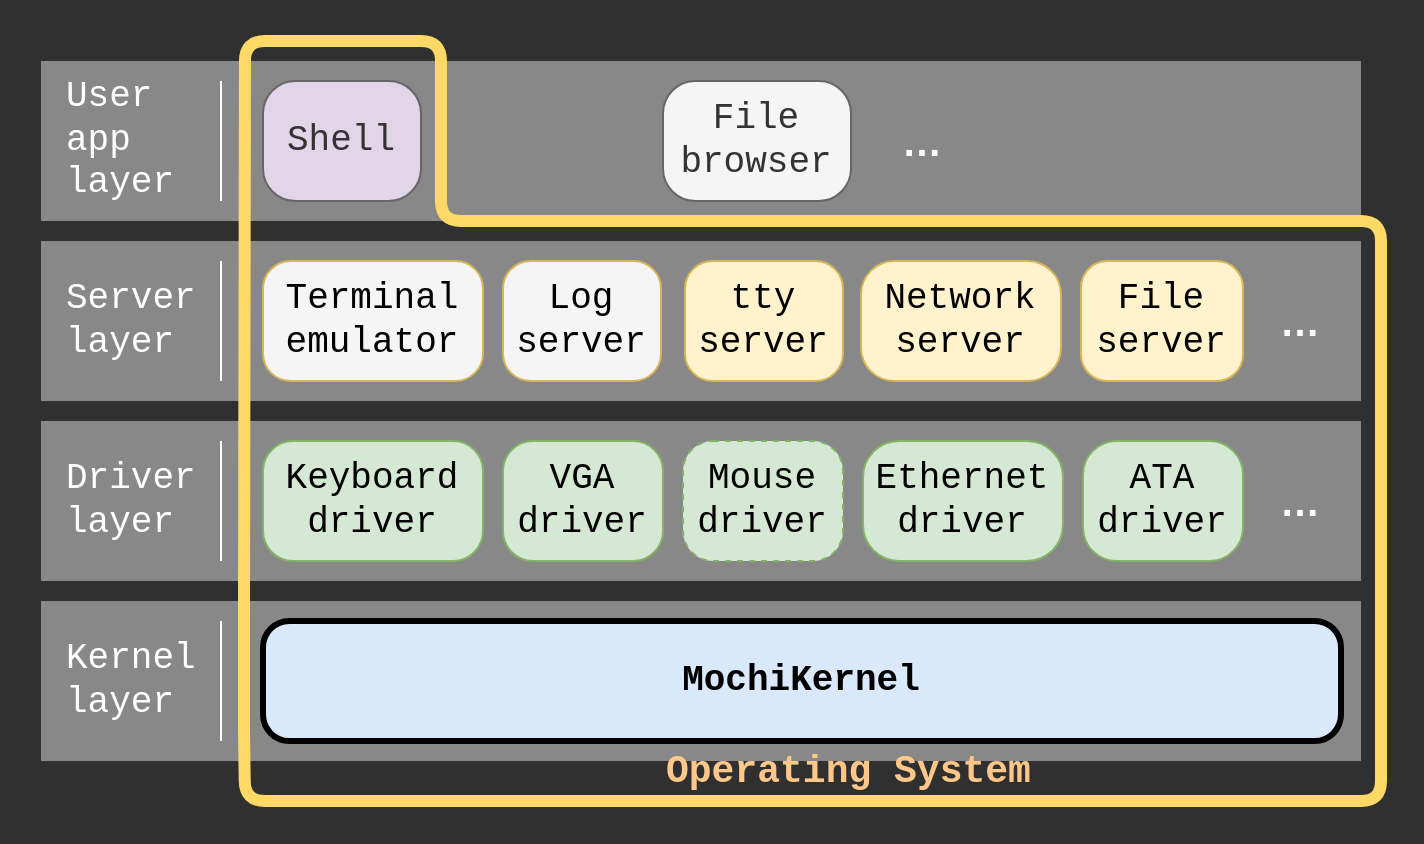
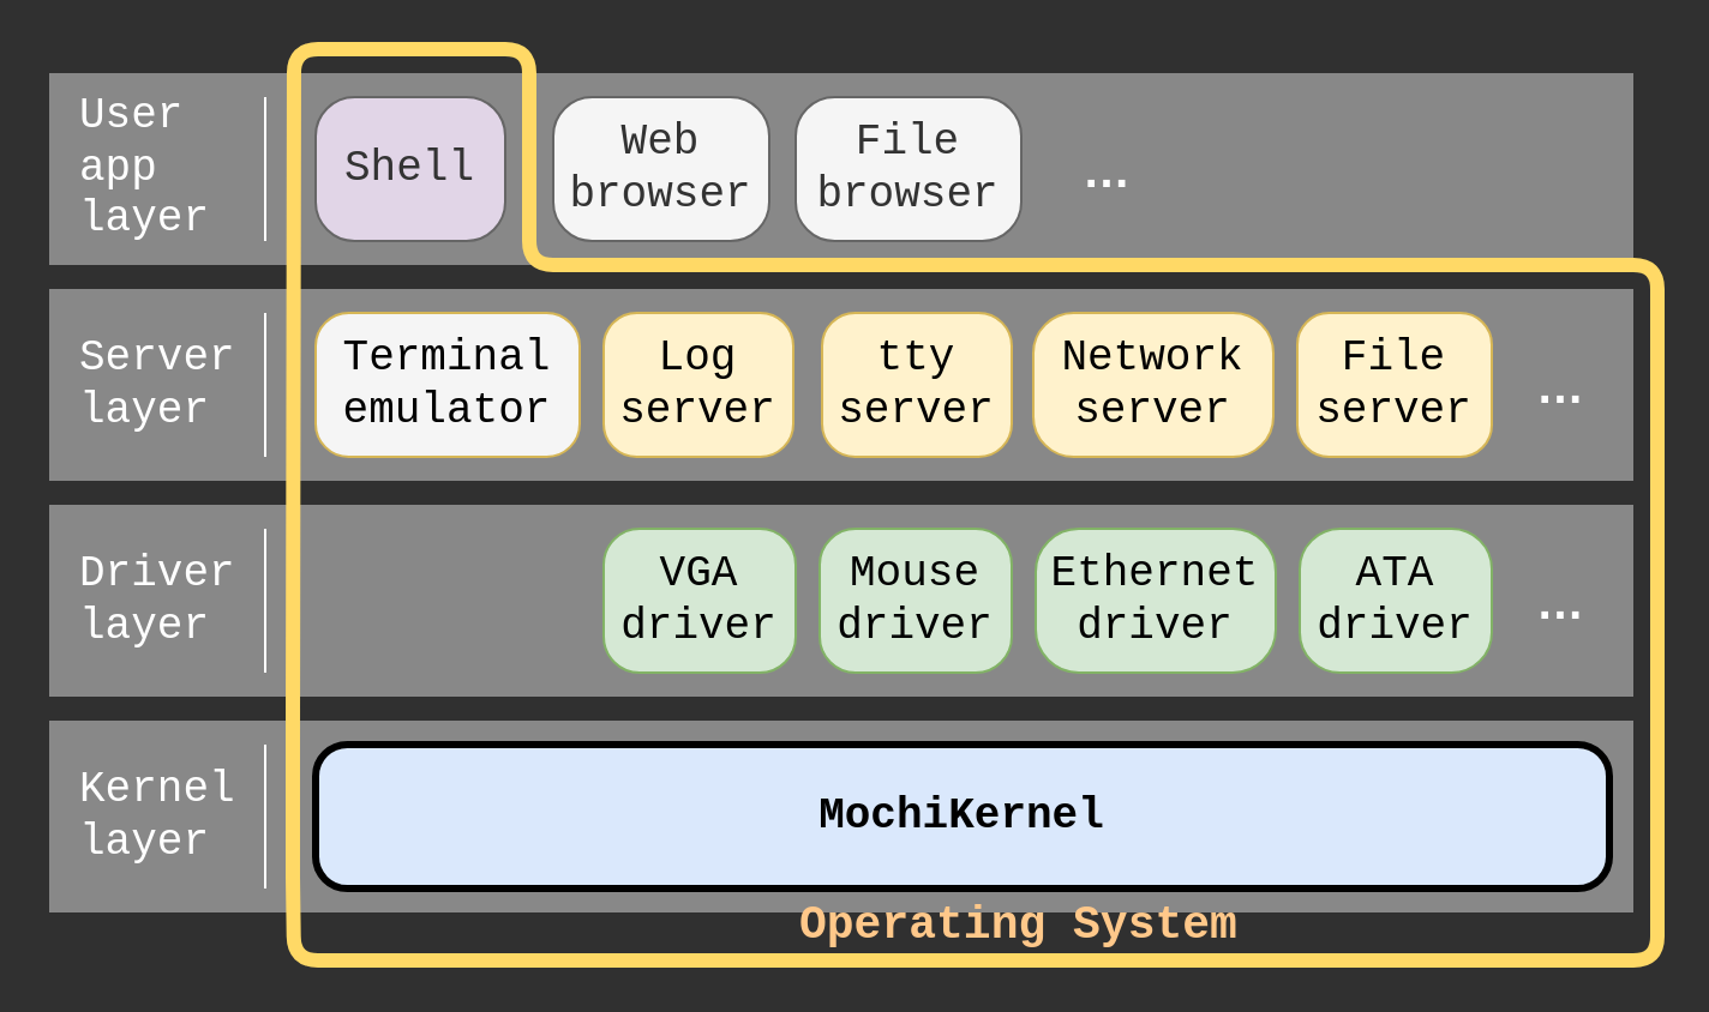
+ <mxCell id="22" value="Web&lt;br&gt;browser&lt;br&gt;" style="rounded=1;whiteSpace=wrap;html=1;fontFamily=Courier New;fontSize=18;arcSize=27;fillColor=#f5f5f5;strokeColor=#666666;fontColor=#333333;" parent="1" vertex="1"><mxGeometry x="230" y="40" width="90" height="60" as="geometry" /></mxCell>
- <mxCell id="21" value="Log&lt;br&gt;server&lt;br&gt;" style="rounded=1;whiteSpace=wrap;html=1;fontFamily=Courier New;fontSize=18;arcSize=23;fillColor=#f5f5f5;strokeColor=#d6b656;glass=0;shadow=0;comic=0;" parent="1" vertex="1"><mxGeometry x="251" y="130" width="79" height="60" as="geometry" /></mxCell>
+ <mxCell id="21" value="Log&lt;br&gt;server&lt;br&gt;" style="rounded=1;whiteSpace=wrap;html=1;fontFamily=Courier New;fontSize=18;arcSize=23;fillColor=#fff2cc;strokeColor=#d6b656;glass=0;shadow=0;comic=0;" parent="1" vertex="1"><mxGeometry x="251" y="130" width="79" height="60" as="geometry" /></mxCell>
- <mxCell id="7" value="Keyboard&lt;br&gt;driver&lt;br&gt;" style="rounded=1;whiteSpace=wrap;html=1;fontFamily=Courier New;fontSize=18;arcSize=25;fillColor=#d5e8d4;strokeColor=#82b366;" parent="1" vertex="1"><mxGeometry x="131" y="220" width="110" height="60" as="geometry" /></mxCell>
- <mxCell id="9" value="Mouse&lt;br&gt;driver&lt;br&gt;" style="rounded=1;whiteSpace=wrap;html=1;fontFamily=Courier New;fontSize=18;arcSize=25;fillColor=#d5e8d4;strokeColor=#82b366;dashed=1;" parent="1" vertex="1"><mxGeometry x="341" y="220" width="80" height="60" as="geometry" /></mxCell>
+ <mxCell id="9" value="Mouse&lt;br&gt;driver&lt;br&gt;" style="rounded=1;whiteSpace=wrap;html=1;fontFamily=Courier New;fontSize=18;arcSize=25;fillColor=#d5e8d4;strokeColor=#82b366;" parent="1" vertex="1"><mxGeometry x="341" y="220" width="80" height="60" as="geometry" /></mxCell>
